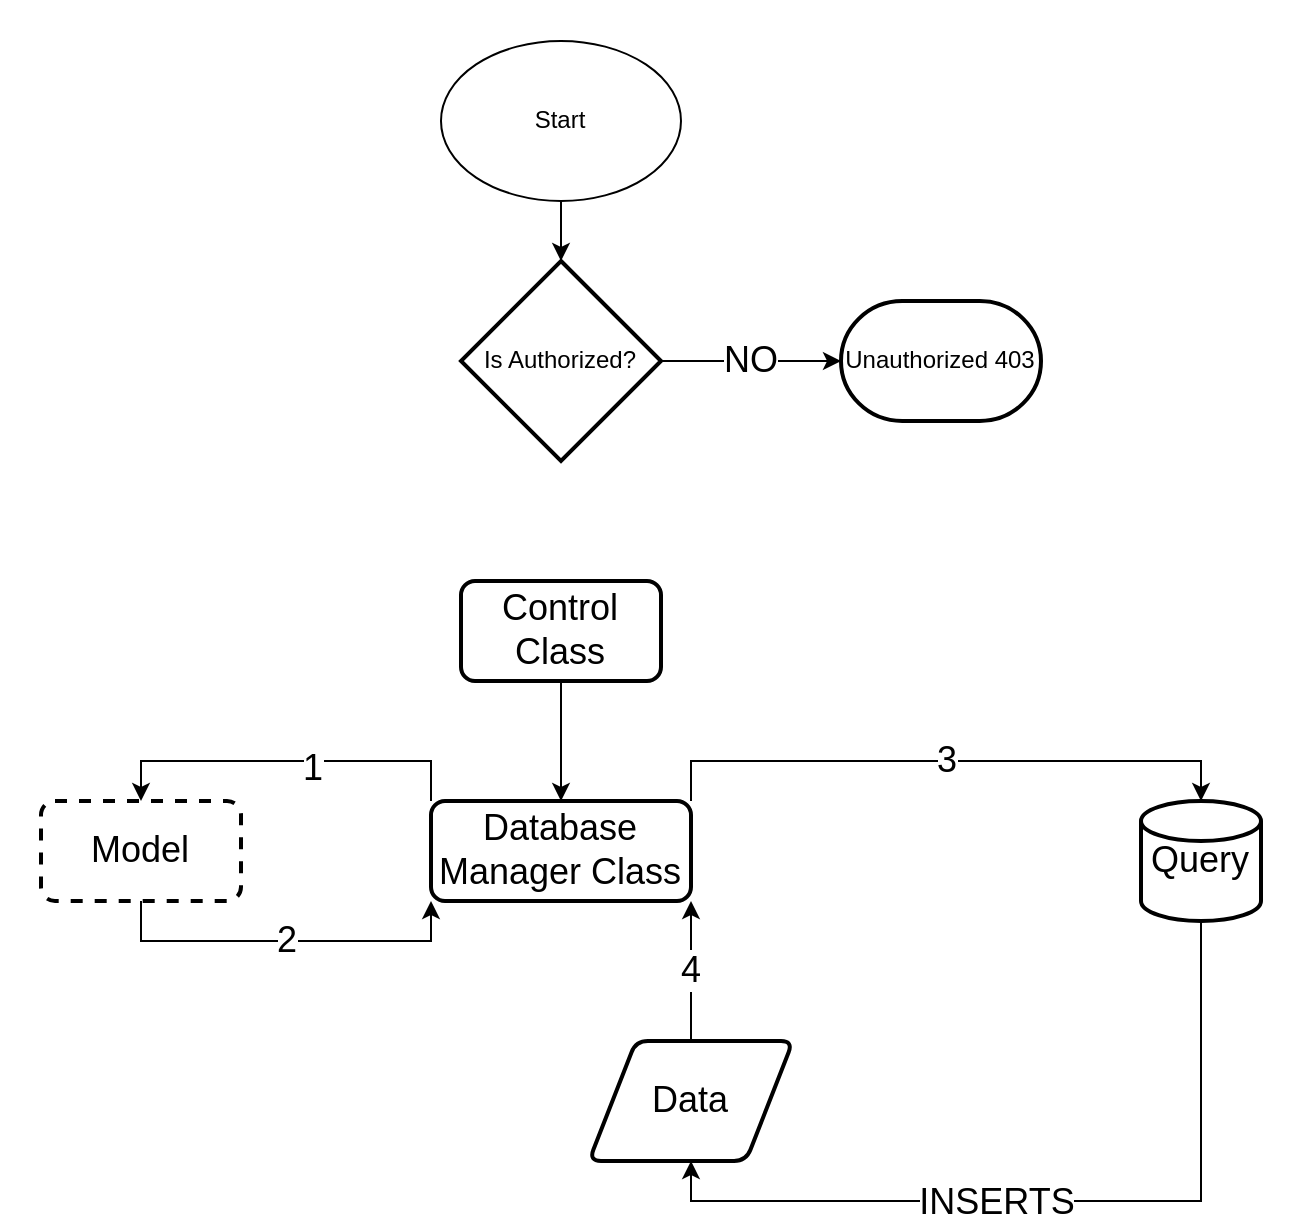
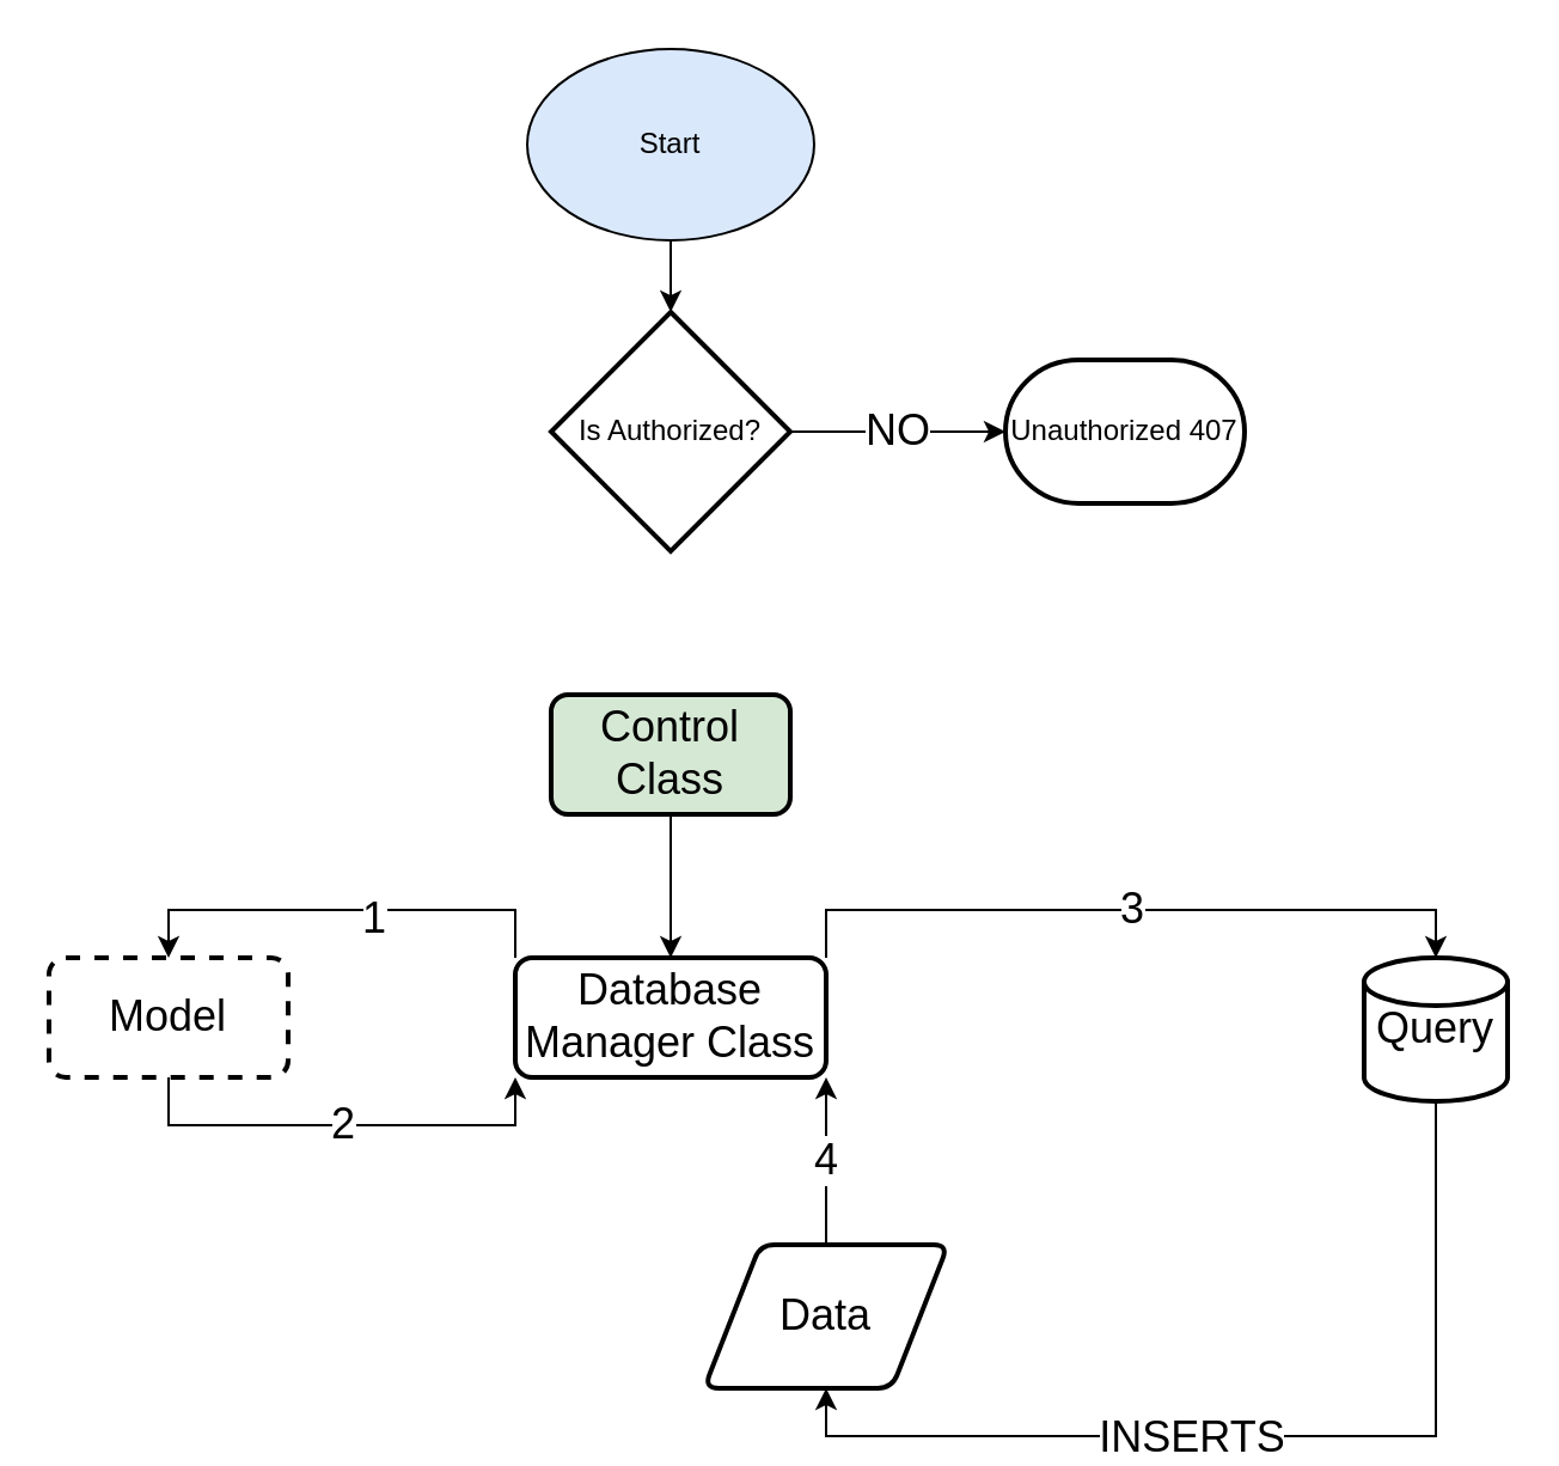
- <mxCell id="3" value="Start" style="ellipse;whiteSpace=wrap;html=1;" vertex="1" parent="1"><mxGeometry x="220" y="20" width="120" height="80" as="geometry" /></mxCell>
+ <mxCell id="3" value="Start" style="ellipse;whiteSpace=wrap;html=1;fillColor=#dae8fc;" vertex="1" parent="1"><mxGeometry x="220" y="20" width="120" height="80" as="geometry" /></mxCell>
- <mxCell id="7" value="Unauthorized 403" style="strokeWidth=2;html=1;shape=mxgraph.flowchart.terminator;whiteSpace=wrap;" vertex="1" parent="1"><mxGeometry x="420" y="150" width="100" height="60" as="geometry" /></mxCell>
+ <mxCell id="7" value="Unauthorized 407" style="strokeWidth=2;html=1;shape=mxgraph.flowchart.terminator;whiteSpace=wrap;" vertex="1" parent="1"><mxGeometry x="420" y="150" width="100" height="60" as="geometry" /></mxCell>
- <mxCell id="9" value="Control Class" style="rounded=1;whiteSpace=wrap;html=1;absoluteArcSize=1;arcSize=14;strokeWidth=2;fontSize=18;" vertex="1" parent="1"><mxGeometry x="230" y="290" width="100" height="50" as="geometry" /></mxCell>
+ <mxCell id="9" value="Control Class" style="rounded=1;whiteSpace=wrap;html=1;absoluteArcSize=1;arcSize=14;strokeWidth=2;fontSize=18;fillColor=#d5e8d4;" vertex="1" parent="1"><mxGeometry x="230" y="290" width="100" height="50" as="geometry" /></mxCell>
